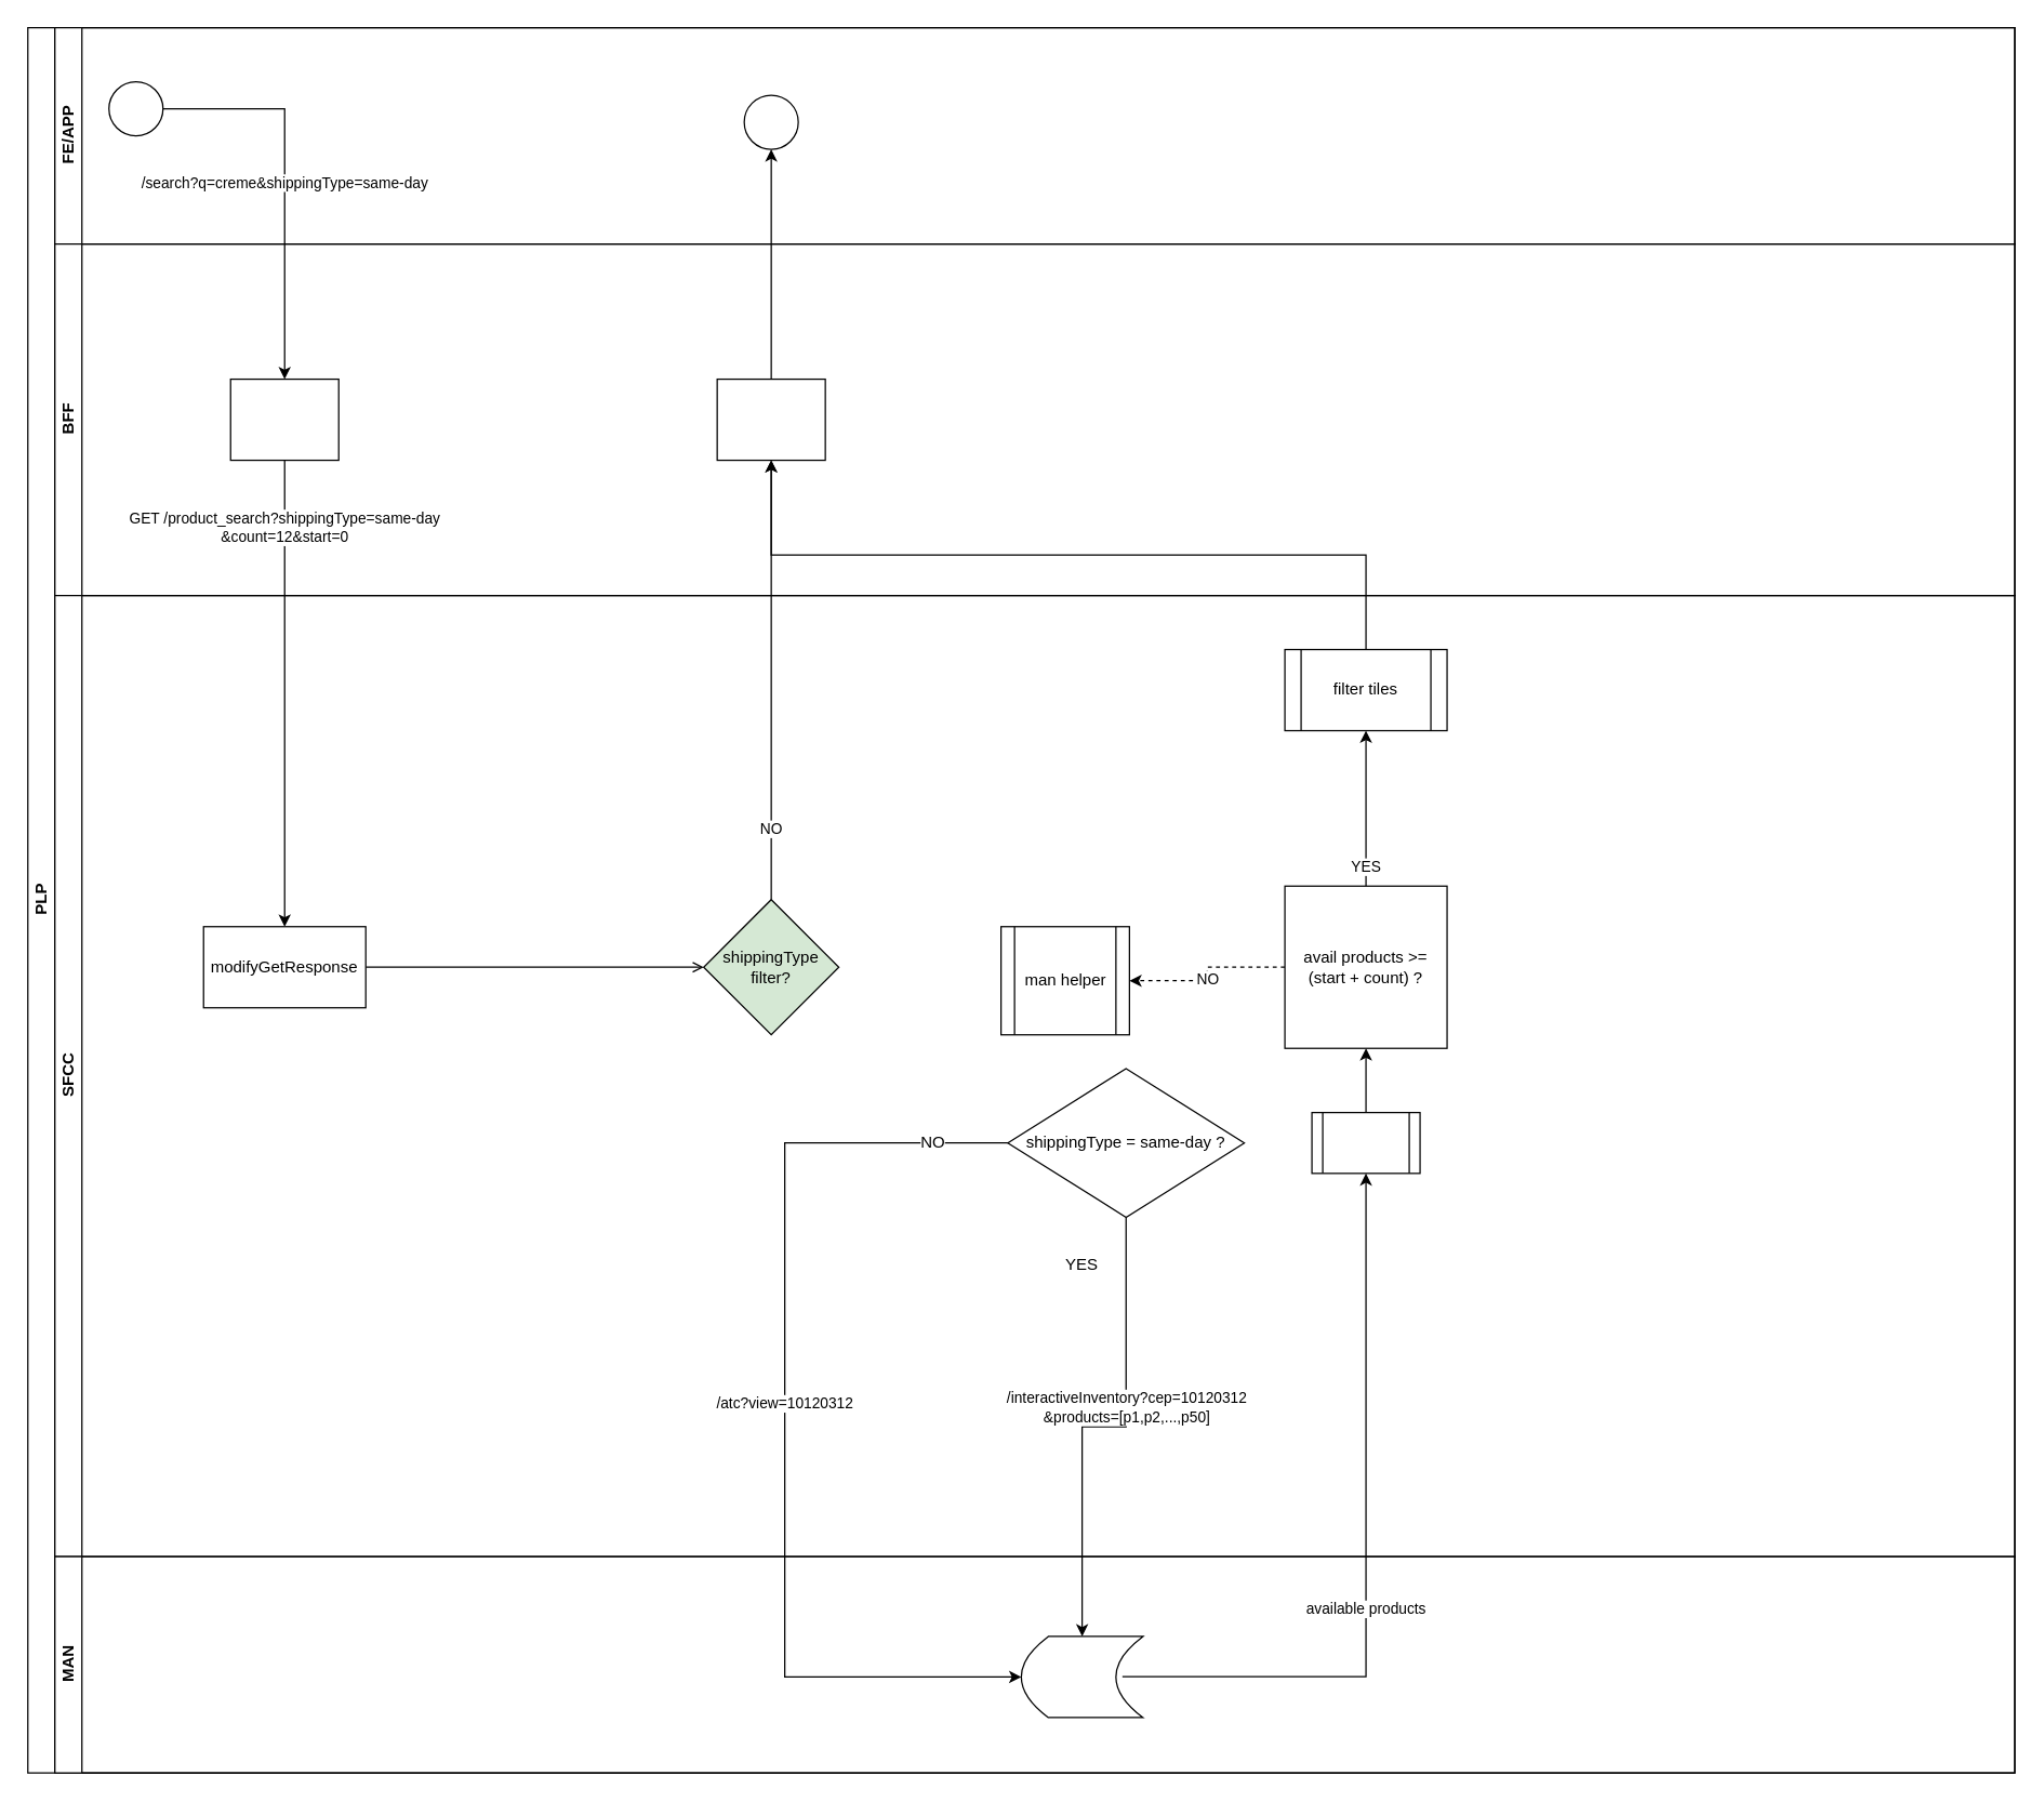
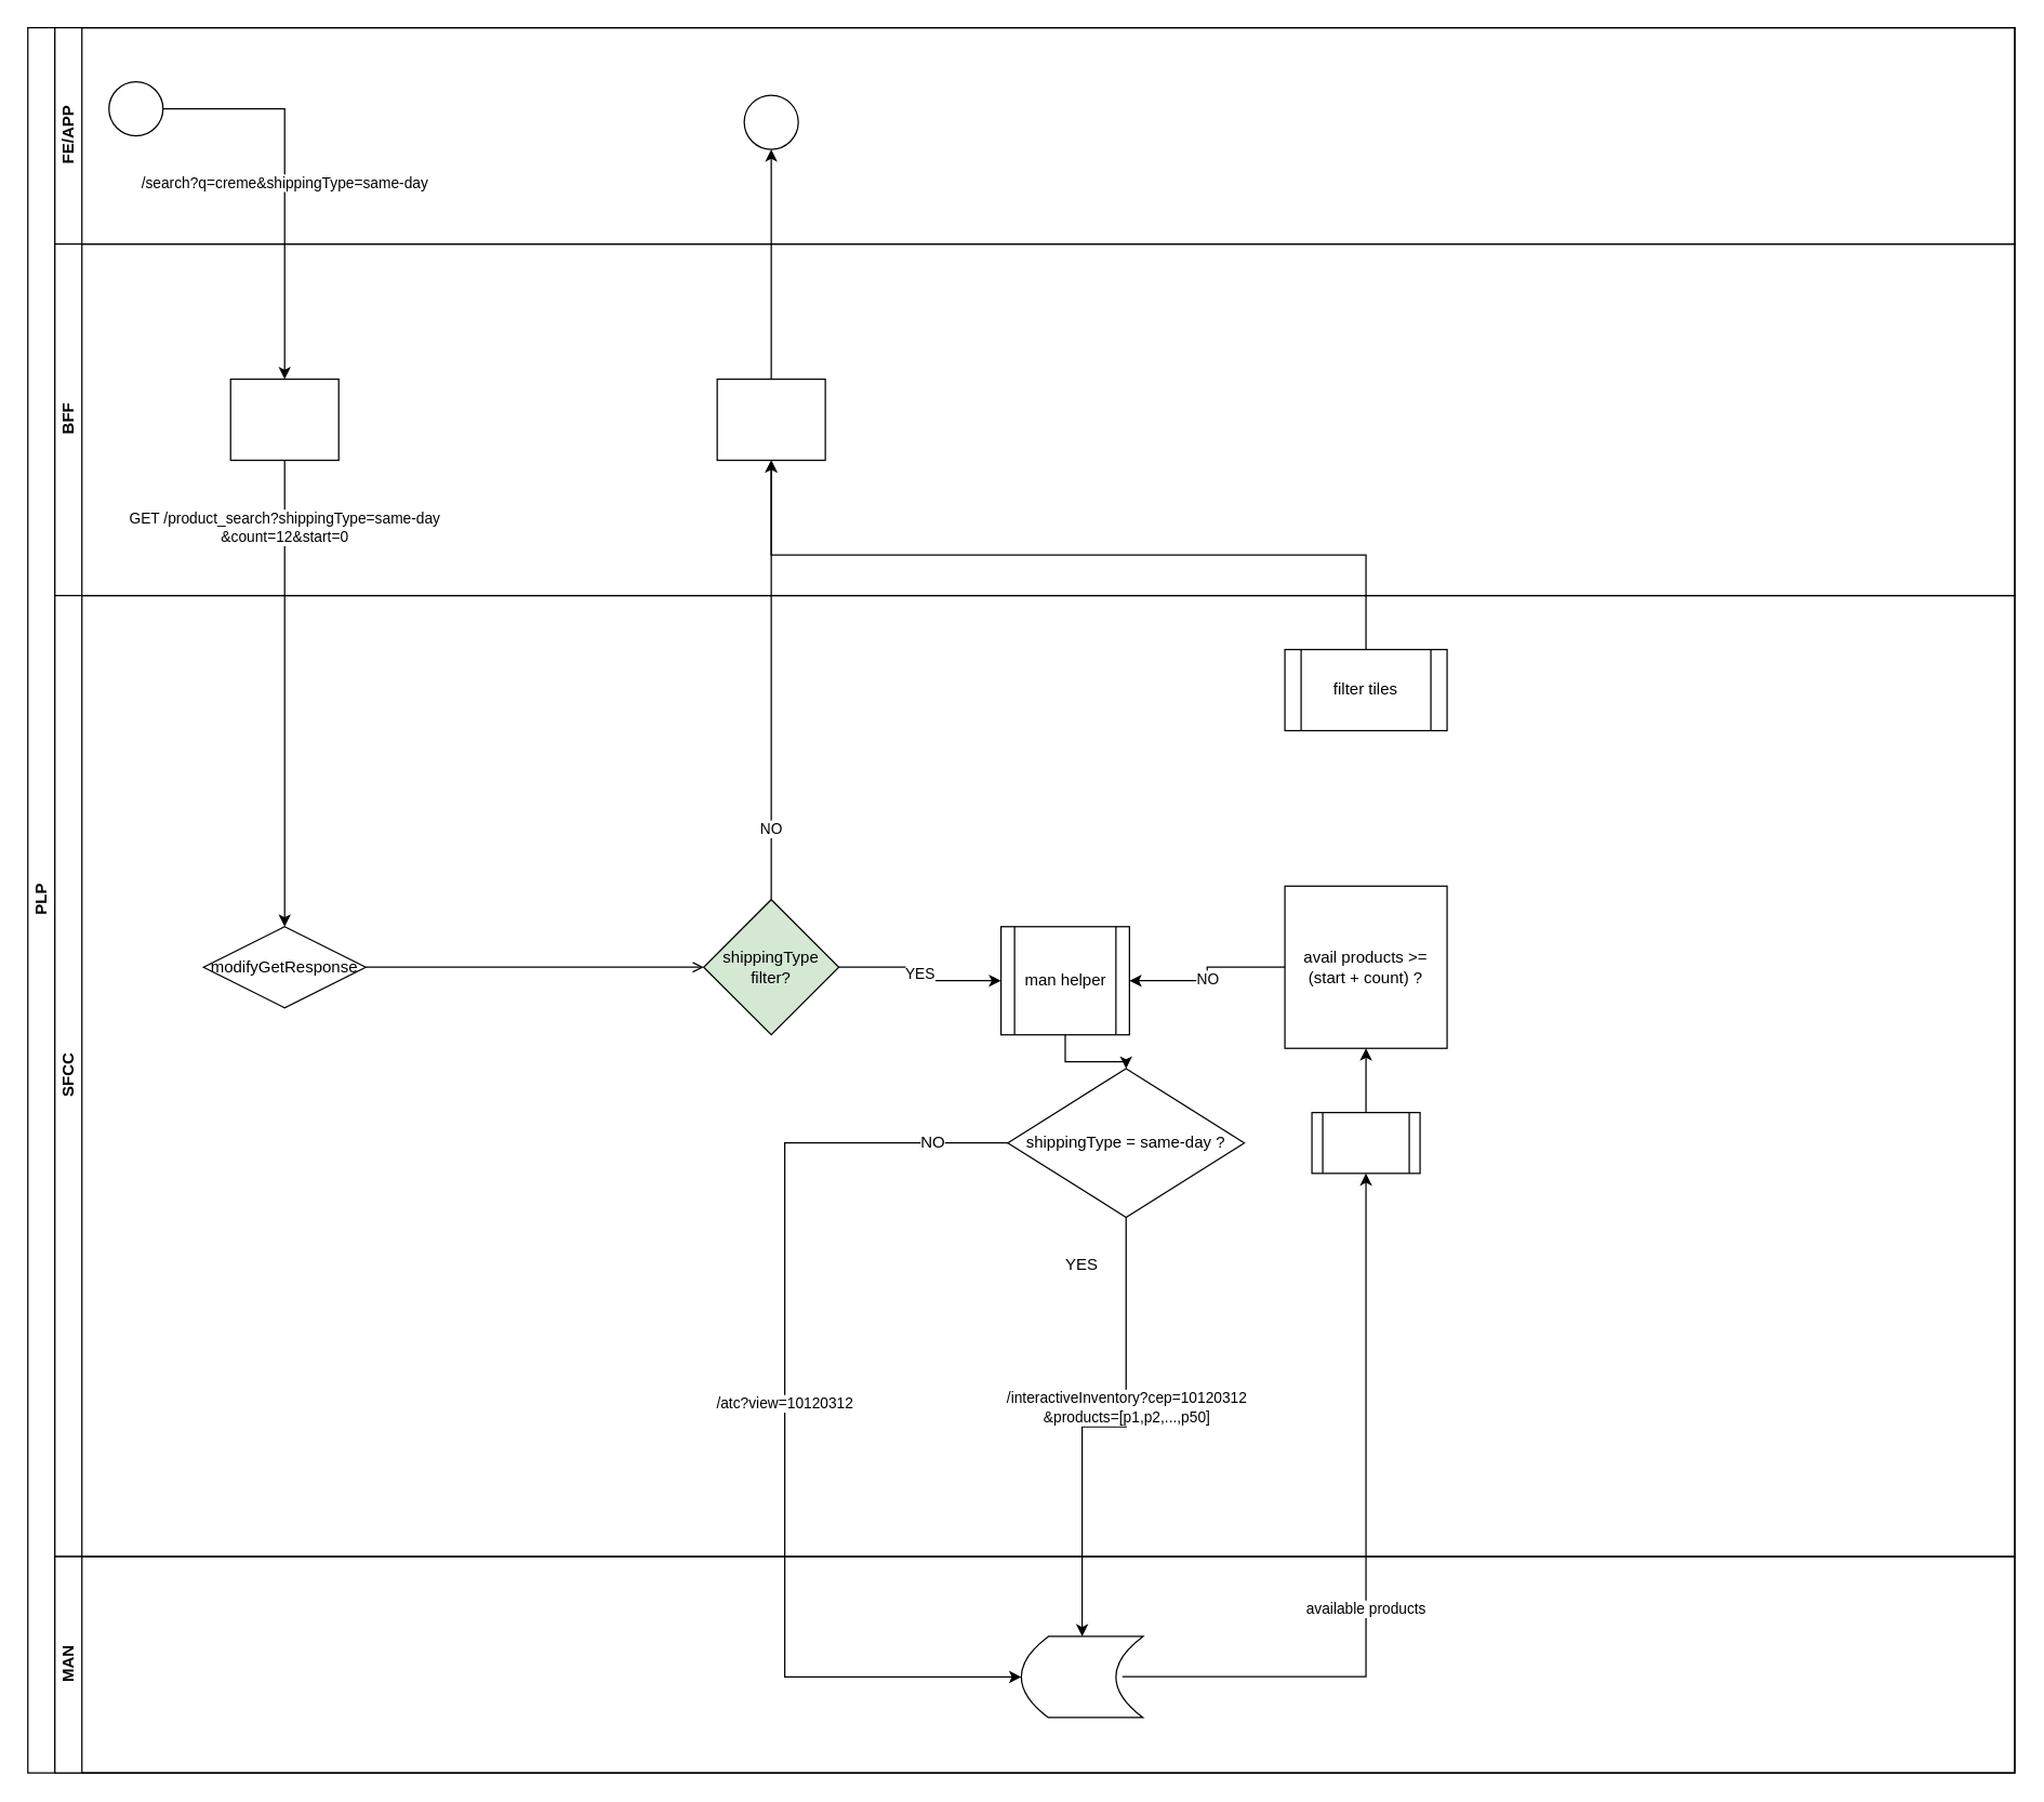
- <mxCell id="18" value="YES" style="edgeStyle=orthogonalEdgeStyle;rounded=0;orthogonalLoop=1;jettySize=auto;html=1;endArrow=classic;endFill=1;exitX=0.5;exitY=0;exitDx=0;exitDy=0;entryX=0.5;entryY=1;entryDx=0;entryDy=0;" edge="1" parent="10" target="21" source="28"><mxGeometry x="-0.75" relative="1" as="geometry"><mxPoint x="700" y="-15" as="sourcePoint" /><mxPoint as="offset" /><mxPoint x="530" y="100.0" as="targetPoint" /><Array as="points"><mxPoint x="970" y="130" /><mxPoint x="970" y="130" /></Array></mxGeometry></mxCell>
- <mxCell id="15" value="modifyGetResponse" style="rounded=0;whiteSpace=wrap;html=1;fontFamily=Helvetica;fontSize=12;fontColor=#000000;align=center;" parent="10" vertex="1"><mxGeometry x="110" y="245" width="120" height="60" as="geometry" /></mxCell>
+ <mxCell id="15" value="modifyGetResponse" style="rhombus;whiteSpace=wrap;html=1;fontFamily=Helvetica;fontSize=12;fontColor=#000000;align=center;" parent="10" vertex="1"><mxGeometry x="110" y="245" width="120" height="60" as="geometry" /></mxCell>
+ <mxCell id="11" value="YES" style="edgeStyle=orthogonalEdgeStyle;rounded=0;orthogonalLoop=1;jettySize=auto;html=1;endArrow=classic;endFill=1;entryX=0;entryY=0.5;entryDx=0;entryDy=0;" parent="10" source="22" target="23" edge="1"><mxGeometry relative="1" as="geometry"><mxPoint x="490" y="275" as="targetPoint" /></mxGeometry></mxCell>
- <mxCell id="17" value="NO" style="edgeStyle=orthogonalEdgeStyle;rounded=0;orthogonalLoop=1;jettySize=auto;html=1;entryX=1;entryY=0.5;entryDx=0;entryDy=0;dashed=1;" edge="1" parent="10" source="28" target="23"><mxGeometry x="0.053" relative="1" as="geometry"><mxPoint x="570" y="275" as="targetPoint" /><mxPoint as="offset" /></mxGeometry></mxCell>
+ <mxCell id="17" value="NO" style="edgeStyle=orthogonalEdgeStyle;rounded=0;orthogonalLoop=1;jettySize=auto;html=1;entryX=1;entryY=0.5;entryDx=0;entryDy=0;" edge="1" parent="10" source="28" target="23"><mxGeometry x="0.053" relative="1" as="geometry"><mxPoint x="570" y="275" as="targetPoint" /><mxPoint as="offset" /></mxGeometry></mxCell>
+ <mxCell id="20" style="edgeStyle=orthogonalEdgeStyle;rounded=0;orthogonalLoop=1;jettySize=auto;html=1;entryX=0.5;entryY=0;entryDx=0;entryDy=0;" edge="1" parent="10" source="23" target="24"><mxGeometry relative="1" as="geometry" /></mxCell>
